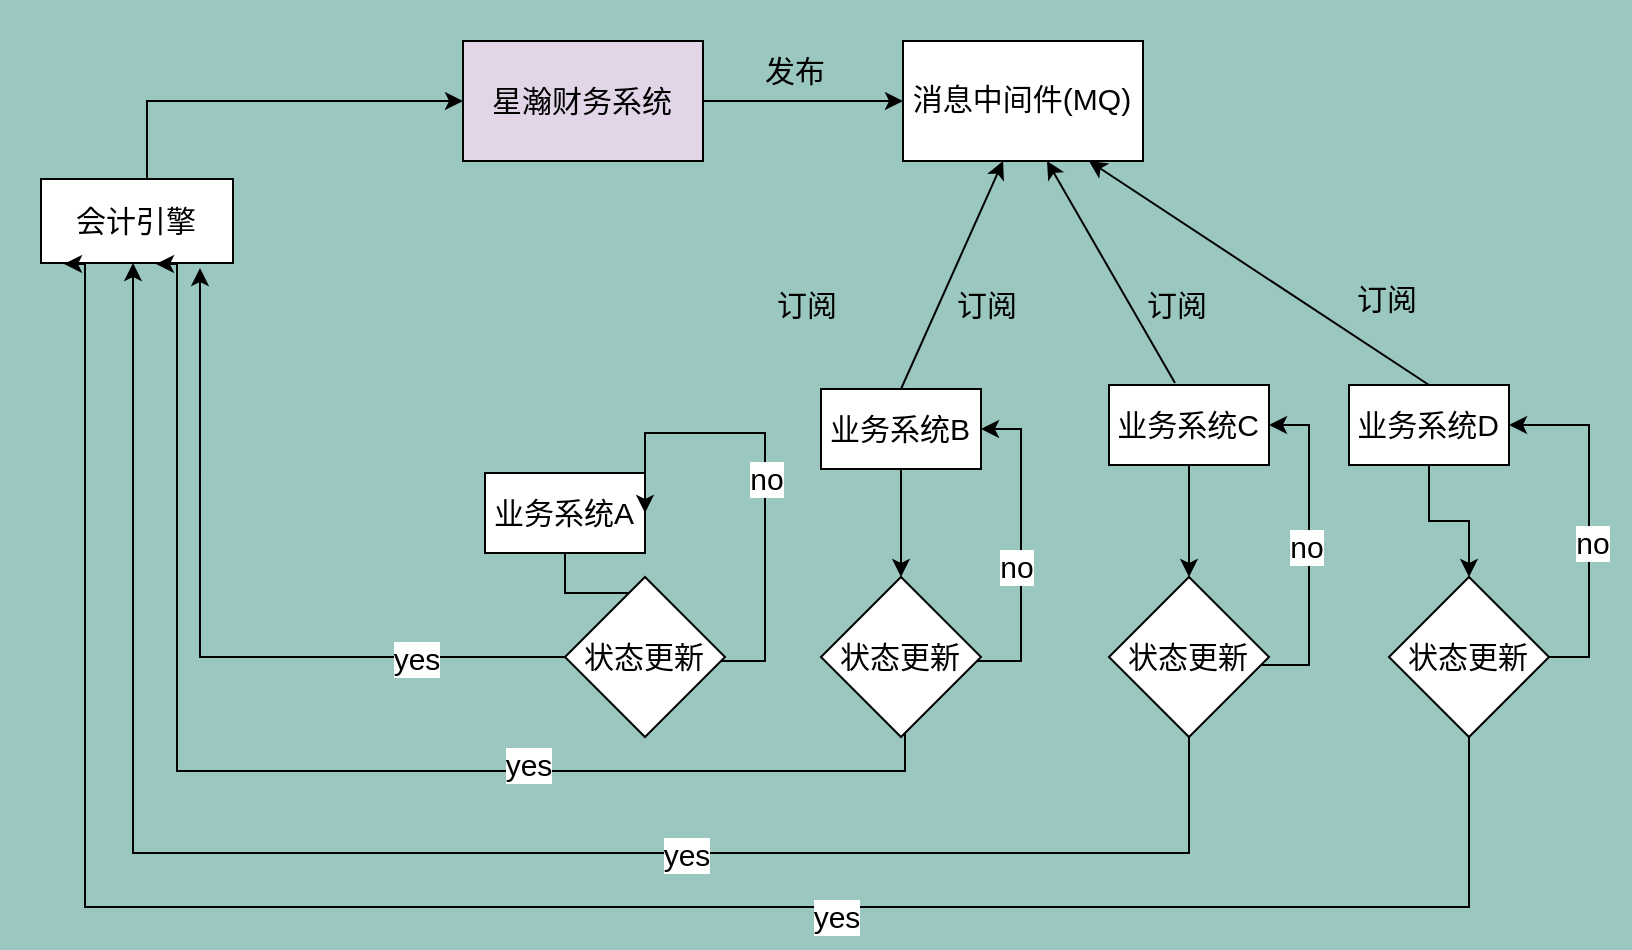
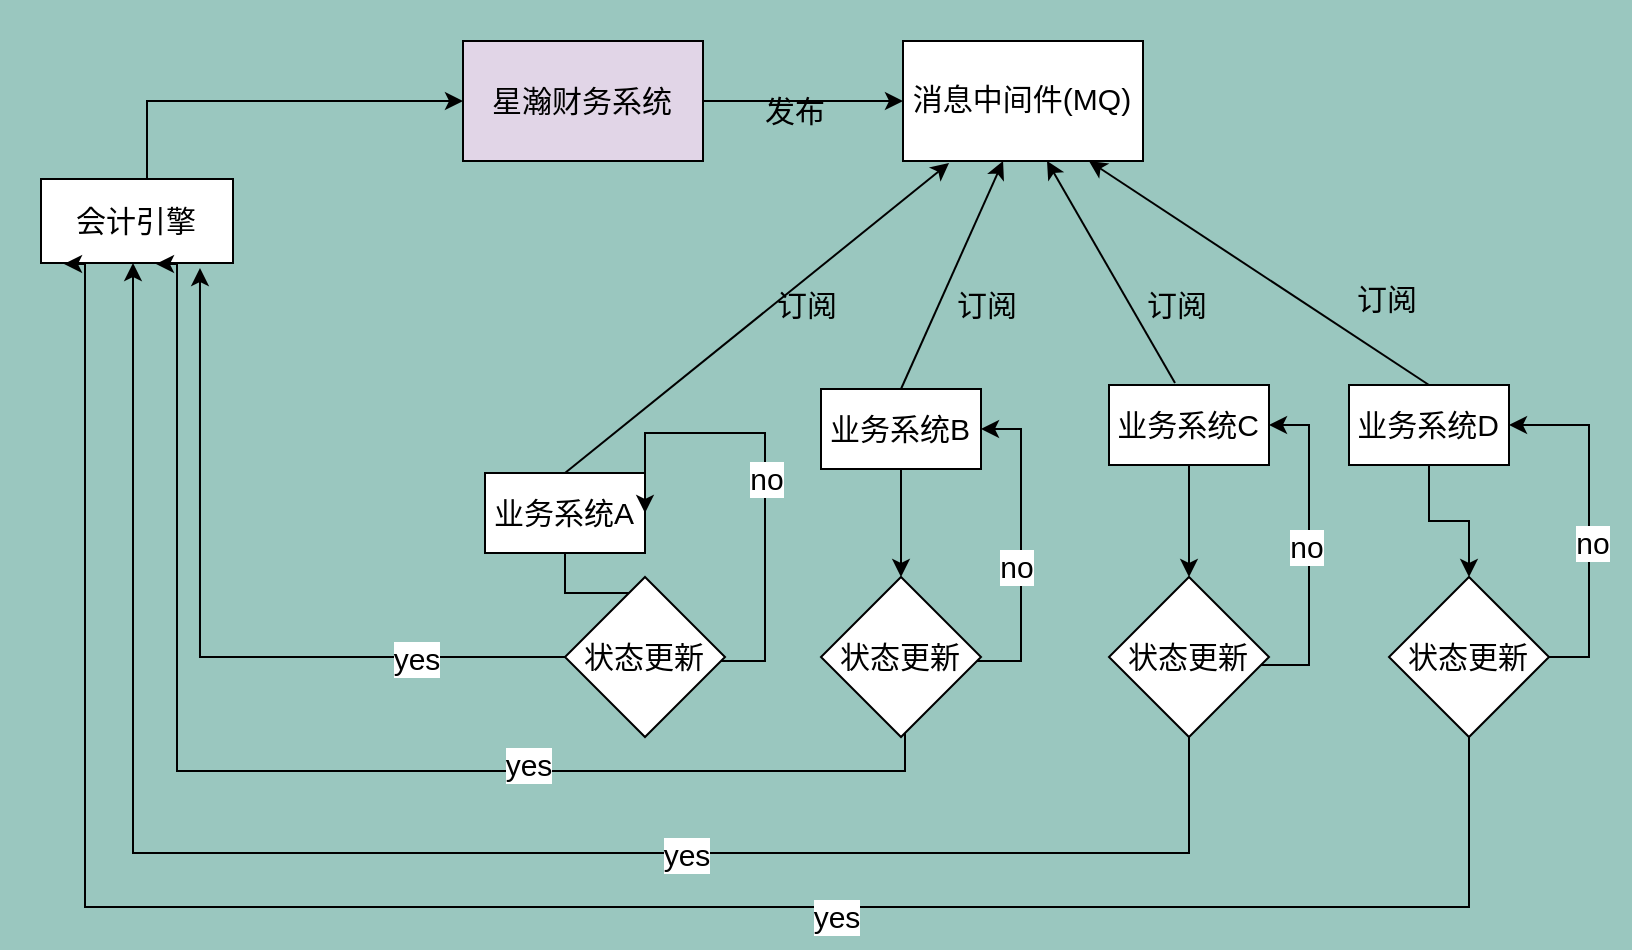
- <mxCell id="5" value="发布" style="text;html=1;align=center;verticalAlign=middle;resizable=0;points=[];autosize=1;strokeColor=none;fillColor=none;fontSize=15;" parent="1" vertex="1"><mxGeometry x="373" y="20" width="48" height="30" as="geometry" /></mxCell>
+ <mxCell id="5" value="发布" style="text;html=1;align=center;verticalAlign=middle;resizable=0;points=[];autosize=1;strokeColor=none;fillColor=none;fontSize=15;" parent="1" vertex="1"><mxGeometry x="373" y="40" width="48" height="30" as="geometry" /></mxCell>
+ <mxCell id="14" value="" style="endArrow=classic;html=1;rounded=0;exitX=0.5;exitY=0;exitDx=0;exitDy=0;entryX=0.192;entryY=1.017;entryDx=0;entryDy=0;entryPerimeter=0;fontSize=12;" parent="1" source="7" target="4" edge="1"><mxGeometry width="50" height="50" relative="1" as="geometry"><mxPoint x="481" y="110" as="sourcePoint" /><mxPoint x="471" y="90" as="targetPoint" /></mxGeometry></mxCell>
